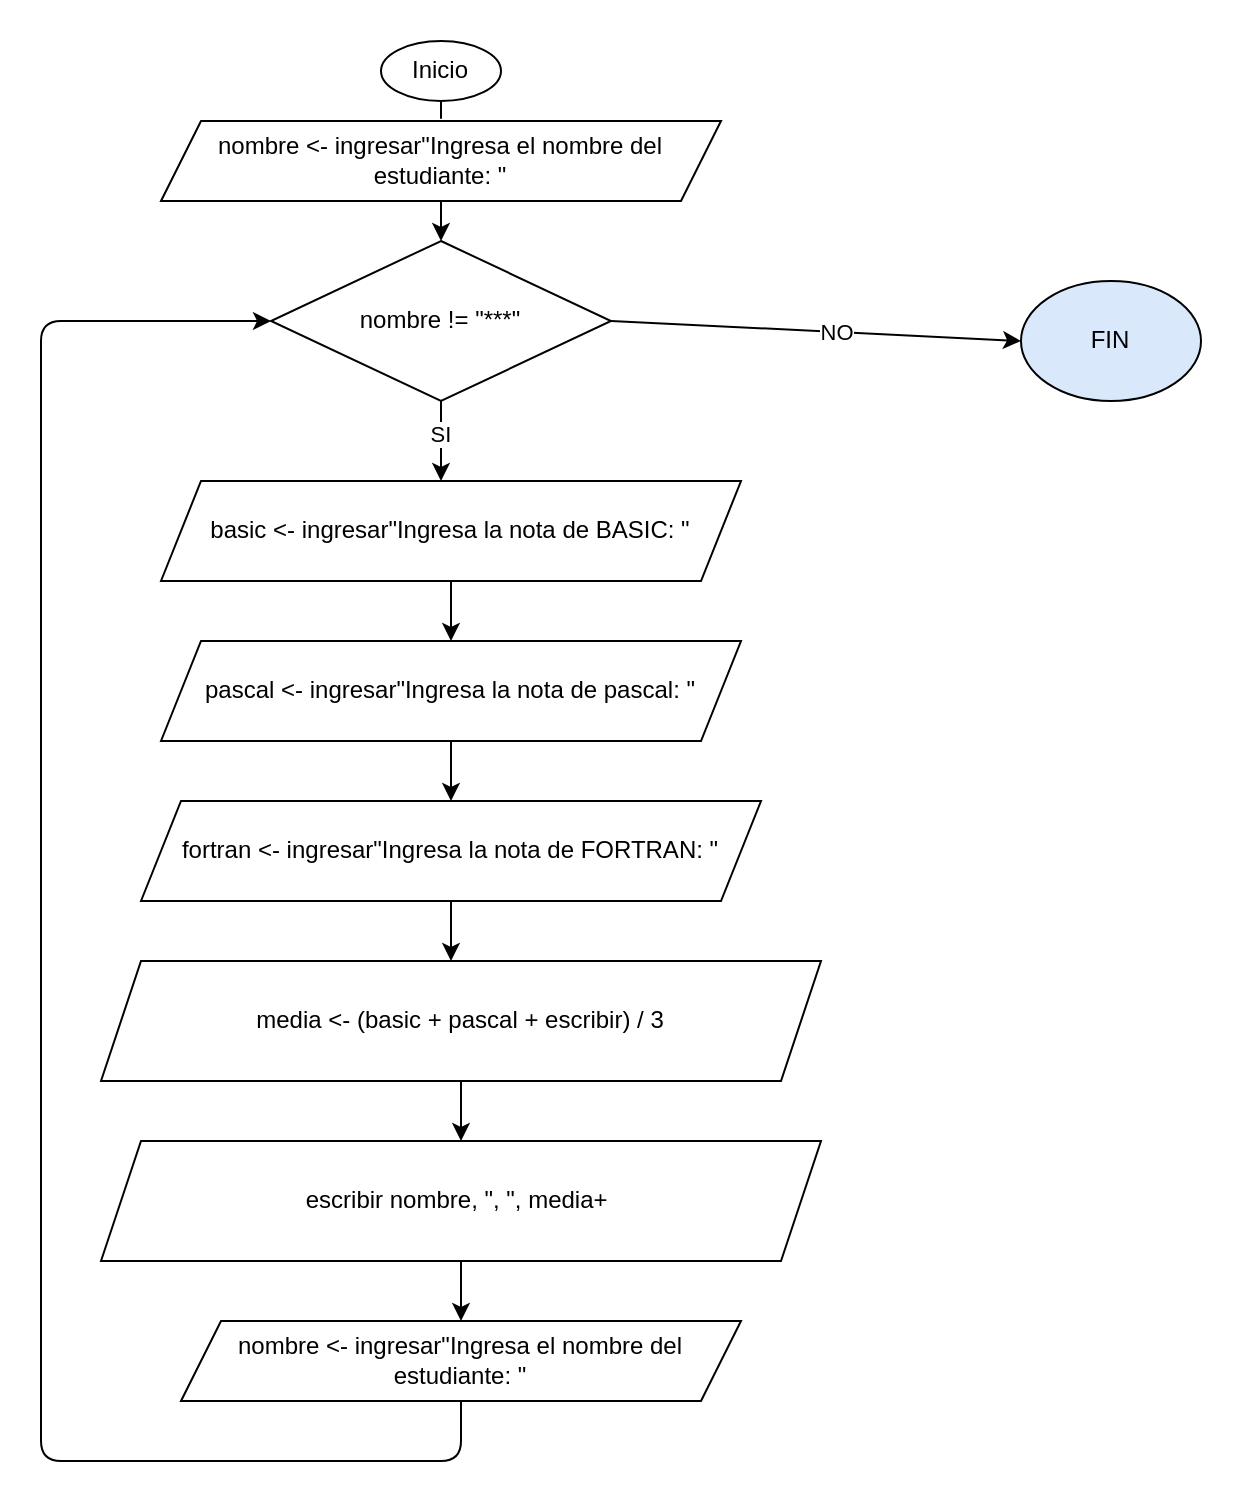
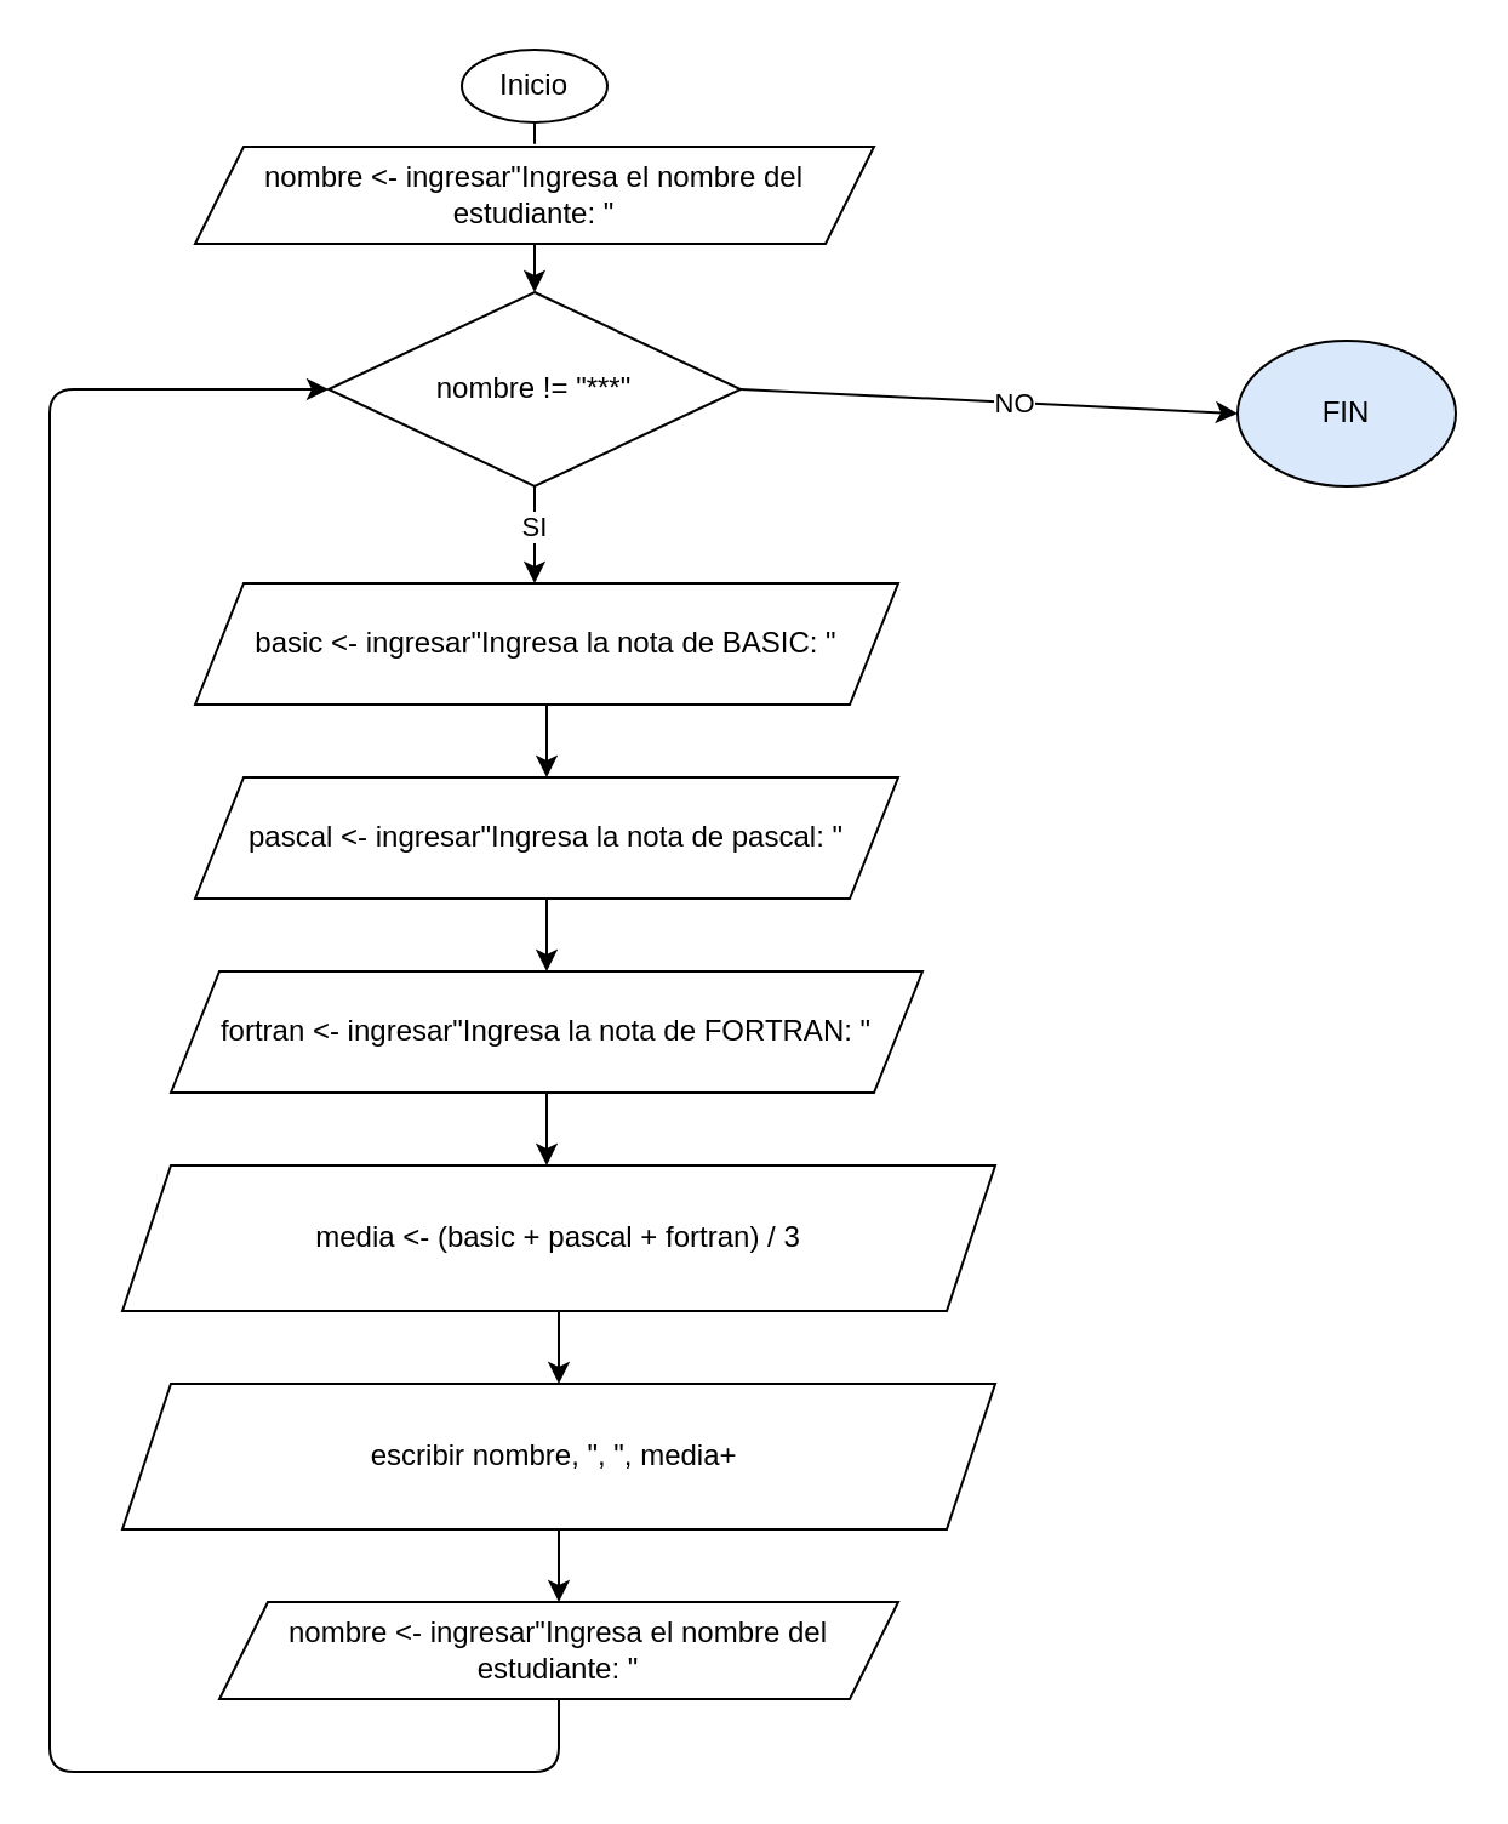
- <mxCell id="14" value="media &amp;lt;- (basic + pascal + escribir) / 3" style="shape=parallelogram;perimeter=parallelogramPerimeter;whiteSpace=wrap;html=1;fixedSize=1;" vertex="1" parent="1"><mxGeometry x="50" y="480" width="360" height="60" as="geometry" /></mxCell>
+ <mxCell id="14" value="media &amp;lt;- (basic + pascal + fortran) / 3" style="shape=parallelogram;perimeter=parallelogramPerimeter;whiteSpace=wrap;html=1;fixedSize=1;" vertex="1" parent="1"><mxGeometry x="50" y="480" width="360" height="60" as="geometry" /></mxCell>
